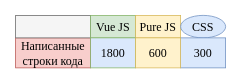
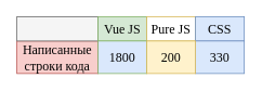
- <mxCell id="5" value="Pure JS" style="rounded=0;whiteSpace=wrap;html=1;fontFamily=Times New Roman;fontSize=16;fillColor=#fff2cc;strokeColor=#d6b656;" vertex="1" parent="1"><mxGeometry x="180" y="20" width="60" height="30" as="geometry" /></mxCell>
+ <mxCell id="5" value="Pure JS" style="rounded=0;whiteSpace=wrap;html=1;fontFamily=Times New Roman;fontSize=16;fillColor=#ffffff;strokeColor=#d6b656;" vertex="1" parent="1"><mxGeometry x="180" y="20" width="60" height="30" as="geometry" /></mxCell>
- <mxCell id="6" value="CSS" style="ellipse;whiteSpace=wrap;html=1;fontFamily=Times New Roman;fontSize=16;fillColor=#dae8fc;strokeColor=#6c8ebf;" vertex="1" parent="1"><mxGeometry x="240" y="20" width="60" height="30" as="geometry" /></mxCell>
+ <mxCell id="6" value="CSS" style="rounded=0;whiteSpace=wrap;html=1;fontFamily=Times New Roman;fontSize=16;fillColor=#dae8fc;strokeColor=#6c8ebf;" vertex="1" parent="1"><mxGeometry x="240" y="20" width="60" height="30" as="geometry" /></mxCell>
- <mxCell id="9" value="600" style="rounded=0;whiteSpace=wrap;html=1;fontFamily=Times New Roman;fontSize=16;fillColor=#fff2cc;strokeColor=#d6b656;" vertex="1" parent="1"><mxGeometry x="180" y="50" width="60" height="40" as="geometry" /></mxCell>
+ <mxCell id="9" value="200" style="rounded=0;whiteSpace=wrap;html=1;fontFamily=Times New Roman;fontSize=16;fillColor=#fff2cc;strokeColor=#d6b656;" vertex="1" parent="1"><mxGeometry x="180" y="50" width="60" height="40" as="geometry" /></mxCell>
- <mxCell id="7" value="300" style="rounded=0;whiteSpace=wrap;html=1;fontFamily=Times New Roman;fontSize=16;fillColor=#dae8fc;strokeColor=#6c8ebf;" vertex="1" parent="1"><mxGeometry x="240" y="50" width="60" height="40" as="geometry" /></mxCell>
+ <mxCell id="7" value="330" style="rounded=0;whiteSpace=wrap;html=1;fontFamily=Times New Roman;fontSize=16;fillColor=#dae8fc;strokeColor=#6c8ebf;" vertex="1" parent="1"><mxGeometry x="240" y="50" width="60" height="40" as="geometry" /></mxCell>
